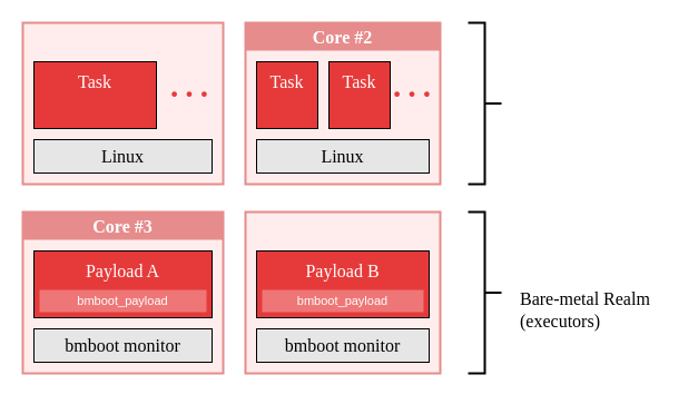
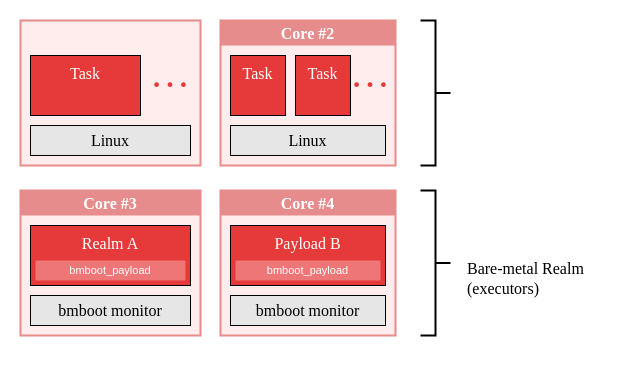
+ <mxCell id="16" value="Core #4" style="rounded=0;whiteSpace=wrap;html=1;fontFamily=Helvetica Now Display;fontSize=16;strokeColor=none;fontStyle=1;fontColor=#FFFFFF;fillColor=#E68C8C;" parent="1" vertex="1"><mxGeometry x="220" y="190" width="175" height="25" as="geometry" /></mxCell>
- <mxCell id="22" value="Payload A" style="rounded=0;whiteSpace=wrap;html=1;fontFamily=Helvetica Now Display;fontSize=16;fontColor=#FFFFFF;verticalAlign=top;spacingTop=2;fillColor=#E63A3A;" parent="1" vertex="1"><mxGeometry x="30" y="225" width="160" height="60" as="geometry" /></mxCell>
+ <mxCell id="22" value="Realm A" style="rounded=0;whiteSpace=wrap;html=1;fontFamily=Helvetica Now Display;fontSize=16;fontColor=#FFFFFF;verticalAlign=top;spacingTop=2;fillColor=#E63A3A;" parent="1" vertex="1"><mxGeometry x="30" y="225" width="160" height="60" as="geometry" /></mxCell>
